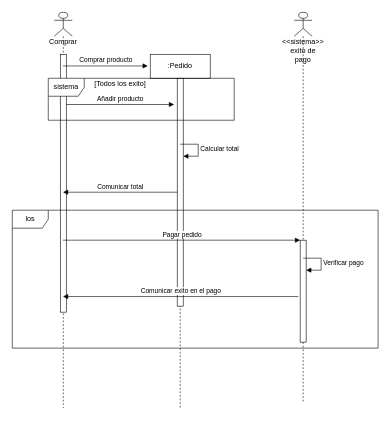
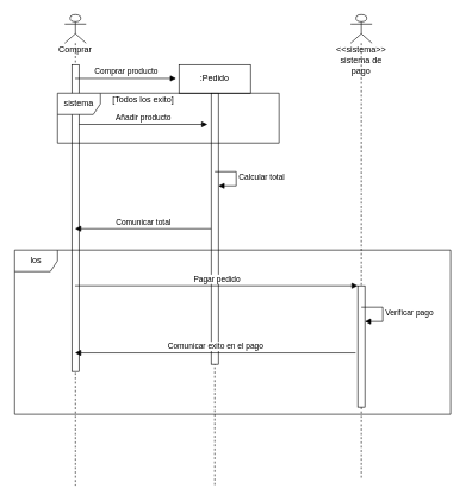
- <mxCell id="4" value="&amp;lt;&amp;lt;sistema&amp;gt;&amp;gt;&lt;br&gt;exito de pago" style="shape=umlLifeline;participant=umlActor;perimeter=lifelinePerimeter;whiteSpace=wrap;html=1;container=1;collapsible=0;recursiveResize=0;verticalAlign=top;spacingTop=36;outlineConnect=0;" vertex="1" parent="1"><mxGeometry x="490" y="20" width="30" height="650" as="geometry" /></mxCell>
+ <mxCell id="4" value="&amp;lt;&amp;lt;sistema&amp;gt;&amp;gt;&lt;br&gt;sistema de pago" style="shape=umlLifeline;participant=umlActor;perimeter=lifelinePerimeter;whiteSpace=wrap;html=1;container=1;collapsible=0;recursiveResize=0;verticalAlign=top;spacingTop=36;outlineConnect=0;" vertex="1" parent="1"><mxGeometry x="490" y="20" width="30" height="650" as="geometry" /></mxCell>
